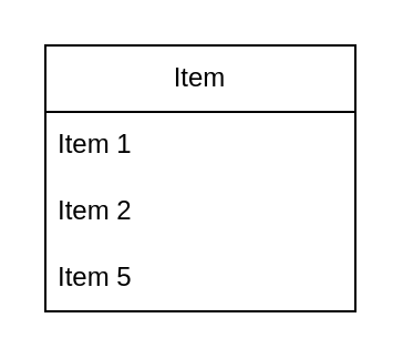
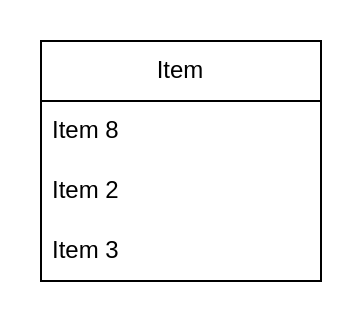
- <mxCell id="3" value="Item 1" style="text;strokeColor=none;fillColor=none;align=left;verticalAlign=middle;spacingLeft=4;spacingRight=4;overflow=hidden;points=[[0,0.5],[1,0.5]];portConstraint=eastwest;rotatable=0;whiteSpace=wrap;html=1;" vertex="1" parent="2"><mxGeometry y="30" width="140" height="30" as="geometry" /></mxCell>
+ <mxCell id="3" value="Item 8" style="text;strokeColor=none;fillColor=none;align=left;verticalAlign=middle;spacingLeft=4;spacingRight=4;overflow=hidden;points=[[0,0.5],[1,0.5]];portConstraint=eastwest;rotatable=0;whiteSpace=wrap;html=1;" vertex="1" parent="2"><mxGeometry y="30" width="140" height="30" as="geometry" /></mxCell>
- <mxCell id="5" value="Item 5" style="text;strokeColor=none;fillColor=none;align=left;verticalAlign=middle;spacingLeft=4;spacingRight=4;overflow=hidden;points=[[0,0.5],[1,0.5]];portConstraint=eastwest;rotatable=0;whiteSpace=wrap;html=1;" vertex="1" parent="2"><mxGeometry y="90" width="140" height="30" as="geometry" /></mxCell>
+ <mxCell id="5" value="Item 3" style="text;strokeColor=none;fillColor=none;align=left;verticalAlign=middle;spacingLeft=4;spacingRight=4;overflow=hidden;points=[[0,0.5],[1,0.5]];portConstraint=eastwest;rotatable=0;whiteSpace=wrap;html=1;" vertex="1" parent="2"><mxGeometry y="90" width="140" height="30" as="geometry" /></mxCell>
